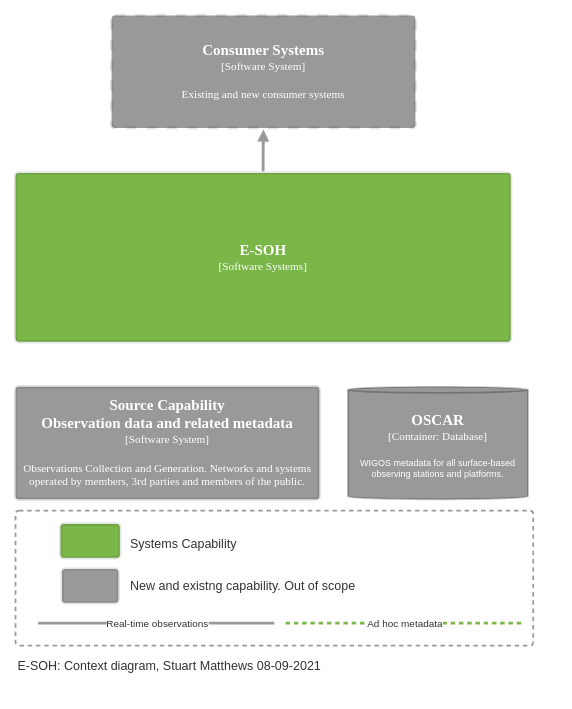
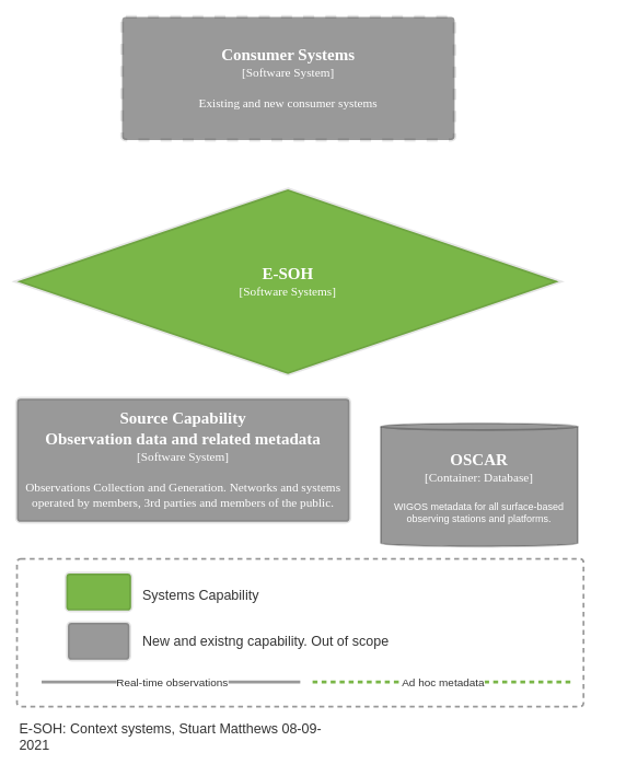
- <mxCell id="6" value="" style="html=1;jettySize=18;whiteSpace=wrap;overflow=block;blockSpacing=1;fontSize=13;strokeColor=#999999;strokeOpacity=100;strokeWidth=3.8;rounded=1;arcSize=12;edgeStyle=orthogonalEdgeStyle;startArrow=none;endArrow=block;endFill=1;exitX=0.5;exitY=-0.01;exitPerimeter=0;entryX=0.5;entryY=1.015;entryPerimeter=0;lucidId=ZlC_F-lEUSX9;" parent="1" source="4" target="3" edge="1"><mxGeometry width="100" height="100" relative="1" as="geometry"><Array as="points" /></mxGeometry></mxCell>
- <mxCell id="4" value="&lt;div style=&quot;display: flex; justify-content: center; text-align: center; align-items: baseline; font-size: 0; line-height: 1.25;margin-top: -2px;&quot;&gt;&lt;span&gt;&lt;span style=&quot;font-size:20px;color:#ffffff;font-weight: bold;font-family: Carlito;&quot;&gt;E-SOH &lt;/span&gt;&lt;span style=&quot;font-size:20px;color:#ffffff;font-family: Carlito;&quot;&gt;&#10;&lt;/span&gt;&lt;span style=&quot;font-size:15px;color:#ffffff;font-family: Carlito;&quot;&gt;[Software Systems]&#10;&lt;/span&gt;&lt;/span&gt;&lt;/div&gt;" style="html=1;overflow=block;blockSpacing=1;whiteSpace=wrap;fontSize=13;fontFamily=Carlito;spacing=3.8;strokeOpacity=10;fillOpacity=100;rounded=1;absoluteArcSize=1;arcSize=9;fillColor=#7ab648;strokeWidth=4.5;lucidId=ZlC_zLMvyrtM;" parent="1" vertex="1"><mxGeometry x="20" y="230" width="660" height="225" as="geometry" /></mxCell>
+ <mxCell id="4" value="&lt;div style=&quot;display: flex; justify-content: center; text-align: center; align-items: baseline; font-size: 0; line-height: 1.25;margin-top: -2px;&quot;&gt;&lt;span&gt;&lt;span style=&quot;font-size:20px;color:#ffffff;font-weight: bold;font-family: Carlito;&quot;&gt;E-SOH &lt;/span&gt;&lt;span style=&quot;font-size:20px;color:#ffffff;font-family: Carlito;&quot;&gt;&#10;&lt;/span&gt;&lt;span style=&quot;font-size:15px;color:#ffffff;font-family: Carlito;&quot;&gt;[Software Systems]&#10;&lt;/span&gt;&lt;/span&gt;&lt;/div&gt;" style="rhombus;html=1;overflow=block;blockSpacing=1;whiteSpace=wrap;fontSize=13;fontFamily=Carlito;spacing=3.8;strokeOpacity=10;fillOpacity=100;absoluteArcSize=1;arcSize=9;fillColor=#7ab648;strokeWidth=4.5;lucidId=ZlC_zLMvyrtM;" parent="1" vertex="1"><mxGeometry x="20" y="230" width="660" height="225" as="geometry" /></mxCell>
- <mxCell id="2" value="&lt;div style=&quot;display: flex; justify-content: center; text-align: center; align-items: baseline; font-size: 0; line-height: 1.25;margin-top: -2px;&quot;&gt;&lt;span&gt;&lt;span style=&quot;font-size:20px;color:#ffffff;font-weight: bold;font-family: Carlito;&quot;&gt;Source Capability&#10;Observation data and related metadata&lt;/span&gt;&lt;span style=&quot;font-size:20px;color:#ffffff;font-family: Carlito;&quot;&gt;&#10;&lt;/span&gt;&lt;span style=&quot;font-size:15px;color:#ffffff;font-family: Carlito;&quot;&gt;[Software System]&#10;&#10;Observations Collection and Generation. Networks and systems operated by members, 3rd parties and members of the public.&lt;/span&gt;&lt;/span&gt;&lt;/div&gt;" style="html=1;overflow=block;blockSpacing=1;whiteSpace=wrap;fontSize=13;fontFamily=Carlito;spacing=3.8;strokeOpacity=10;fillOpacity=100;rounded=1;absoluteArcSize=1;arcSize=9;fillColor=#999999;strokeWidth=4.5;lucidId=ZlC_07tEHb5j;" parent="1" vertex="1"><mxGeometry x="20" y="515" width="405" height="150" as="geometry" /></mxCell>
+ <mxCell id="2" value="&lt;div style=&quot;display: flex; justify-content: center; text-align: center; align-items: baseline; font-size: 0; line-height: 1.25;margin-top: -2px;&quot;&gt;&lt;span&gt;&lt;span style=&quot;font-size:20px;color:#ffffff;font-weight: bold;font-family: Carlito;&quot;&gt;Source Capability&#10;Observation data and related metadata&lt;/span&gt;&lt;span style=&quot;font-size:20px;color:#ffffff;font-family: Carlito;&quot;&gt;&#10;&lt;/span&gt;&lt;span style=&quot;font-size:15px;color:#ffffff;font-family: Carlito;&quot;&gt;[Software System]&#10;&#10;Observations Collection and Generation. Networks and systems operated by members, 3rd parties and members of the public.&lt;/span&gt;&lt;/span&gt;&lt;/div&gt;" style="html=1;overflow=block;blockSpacing=1;whiteSpace=wrap;fontSize=13;fontFamily=Carlito;spacing=3.8;strokeOpacity=10;fillOpacity=100;rounded=1;absoluteArcSize=1;arcSize=9;fillColor=#999999;strokeWidth=4.5;lucidId=ZlC_07tEHb5j;" parent="1" vertex="1"><mxGeometry x="20" y="485" width="405" height="150" as="geometry" /></mxCell>
- <mxCell id="7" value="E-SOH: Context diagram, Stuart Matthews 08-09-2021" style="html=1;overflow=block;blockSpacing=1;whiteSpace=wrap;fontSize=16.7;fontColor=#333333;align=left;spacing=3.8;verticalAlign=top;strokeColor=none;fillOpacity=0;fillColor=#ffffff;strokeWidth=0;lucidId=ZlC_R5vXOVuW;" parent="1" vertex="1"><mxGeometry x="20" y="875" width="411" height="48" as="geometry" /></mxCell>
+ <mxCell id="7" value="E-SOH: Context systems, Stuart Matthews 08-09-2021" style="html=1;overflow=block;blockSpacing=1;whiteSpace=wrap;fontSize=16.7;fontColor=#333333;align=left;spacing=3.8;verticalAlign=top;strokeColor=none;fillOpacity=0;fillColor=#ffffff;strokeWidth=0;lucidId=ZlC_R5vXOVuW;" parent="1" vertex="1"><mxGeometry x="20" y="875" width="411" height="48" as="geometry" /></mxCell>
